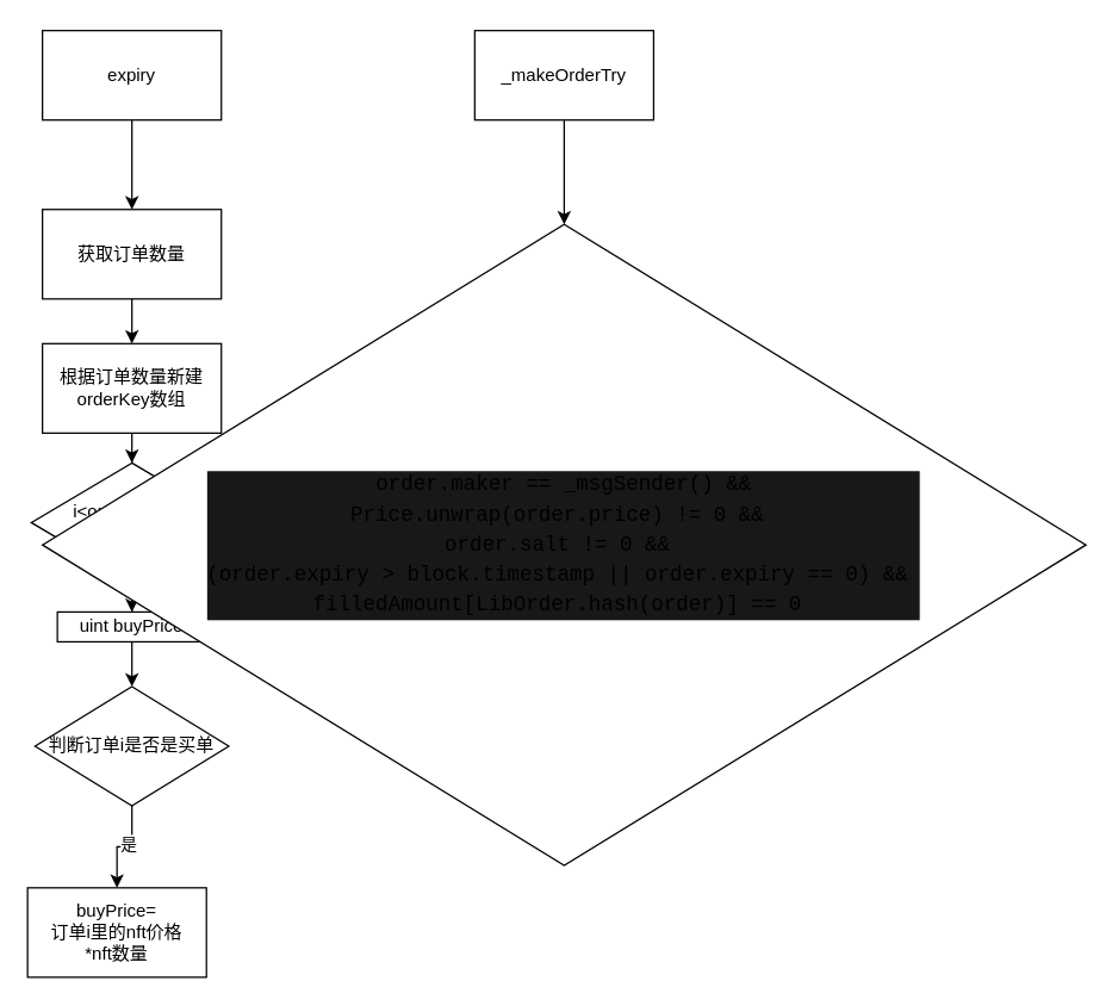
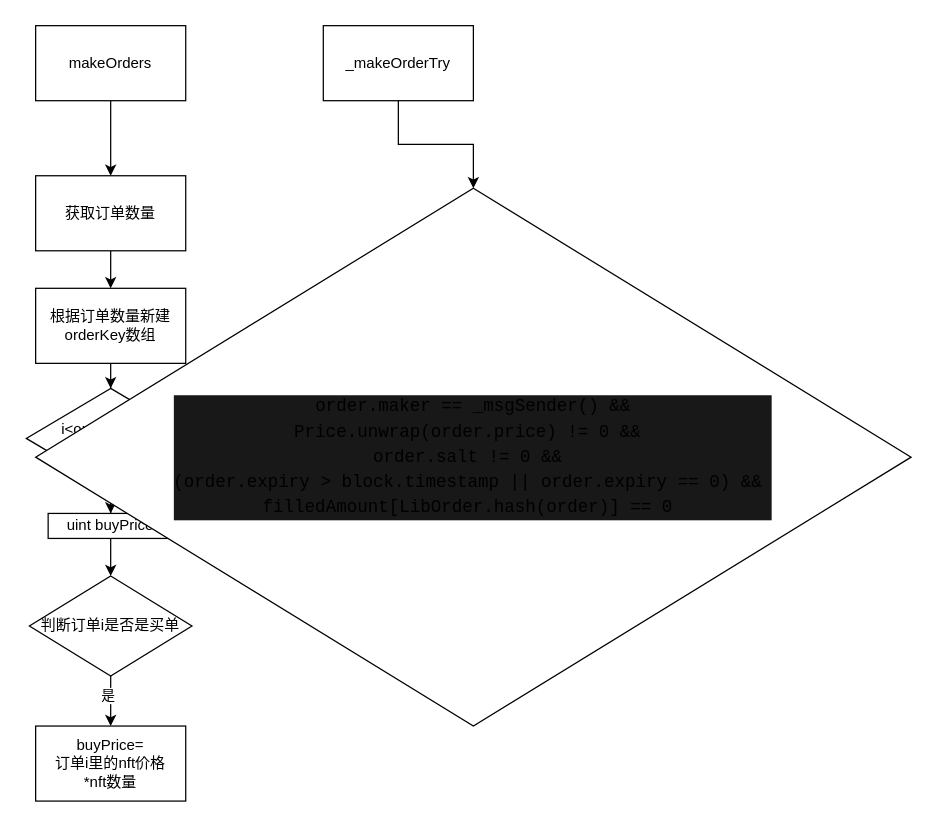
- <mxCell id="3" value="expiry" style="rounded=0;whiteSpace=wrap;html=1;" vertex="1" parent="1"><mxGeometry x="28" y="20" width="120" height="60" as="geometry" /></mxCell>
+ <mxCell id="3" value="makeOrders" style="rounded=0;whiteSpace=wrap;html=1;" vertex="1" parent="1"><mxGeometry x="28" y="20" width="120" height="60" as="geometry" /></mxCell>
- <mxCell id="17" value="_makeOrderTry" style="rounded=0;whiteSpace=wrap;html=1;" vertex="1" parent="1"><mxGeometry x="318" y="20" width="120" height="60" as="geometry" /></mxCell>
+ <mxCell id="17" value="_makeOrderTry" style="rounded=0;whiteSpace=wrap;html=1;" vertex="1" parent="1"><mxGeometry x="258" y="20" width="120" height="60" as="geometry" /></mxCell>
- <mxCell id="15" value="buyPrice=&lt;div&gt;订单i里的nft价格&lt;/div&gt;&lt;div&gt;*nft数量&lt;/div&gt;" style="whiteSpace=wrap;html=1;rounded=0;" vertex="1" parent="1"><mxGeometry x="18" y="595" width="120" height="60" as="geometry" /></mxCell>
+ <mxCell id="15" value="buyPrice=&lt;div&gt;订单i里的nft价格&lt;/div&gt;&lt;div&gt;*nft数量&lt;/div&gt;" style="whiteSpace=wrap;html=1;rounded=0;" vertex="1" parent="1"><mxGeometry x="28" y="580" width="120" height="60" as="geometry" /></mxCell>
